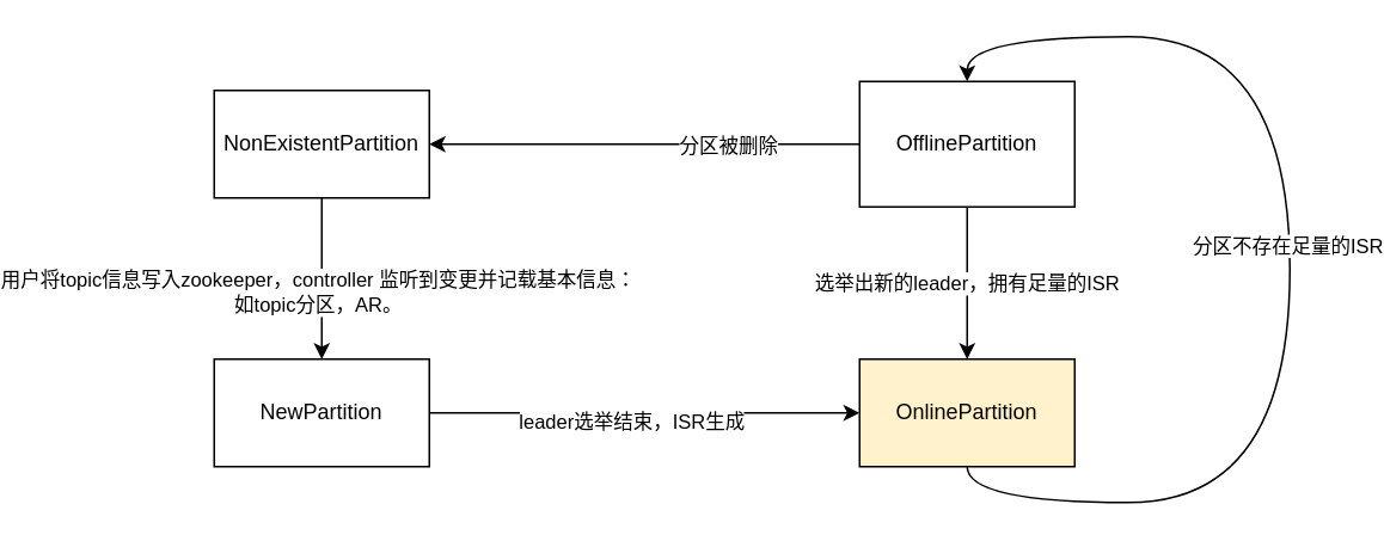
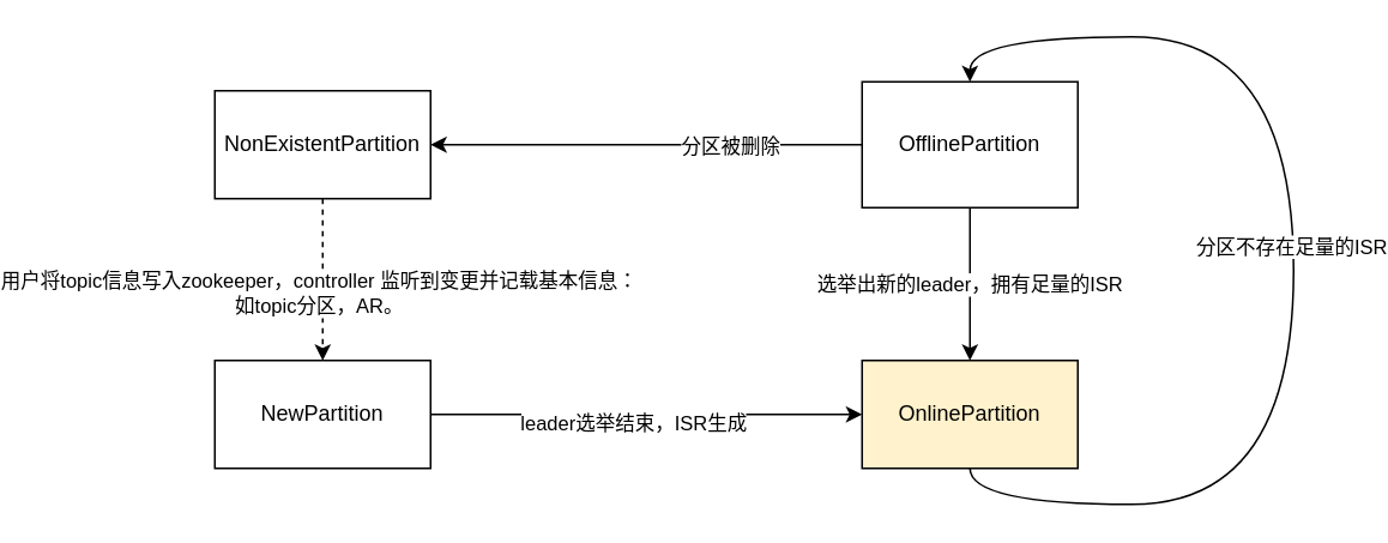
- <mxCell id="12" value="" style="edgeStyle=orthogonalEdgeStyle;rounded=0;orthogonalLoop=1;jettySize=auto;html=1;" edge="1" parent="1" source="14" target="4"><mxGeometry relative="1" as="geometry" /></mxCell>
+ <mxCell id="12" value="" style="edgeStyle=orthogonalEdgeStyle;rounded=0;orthogonalLoop=1;jettySize=auto;html=1;dashed=1;" edge="1" parent="1" source="14" target="4"><mxGeometry relative="1" as="geometry" /></mxCell>
